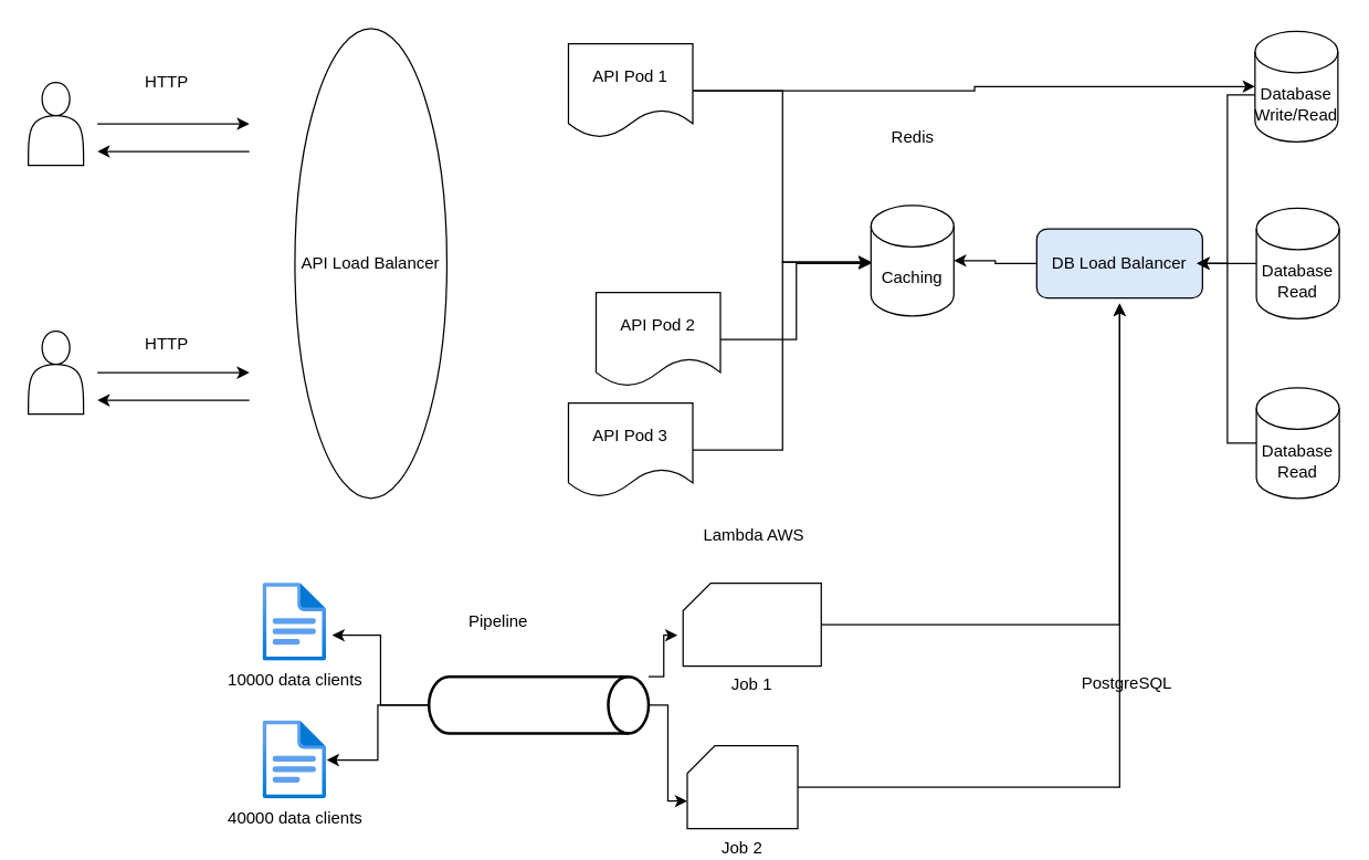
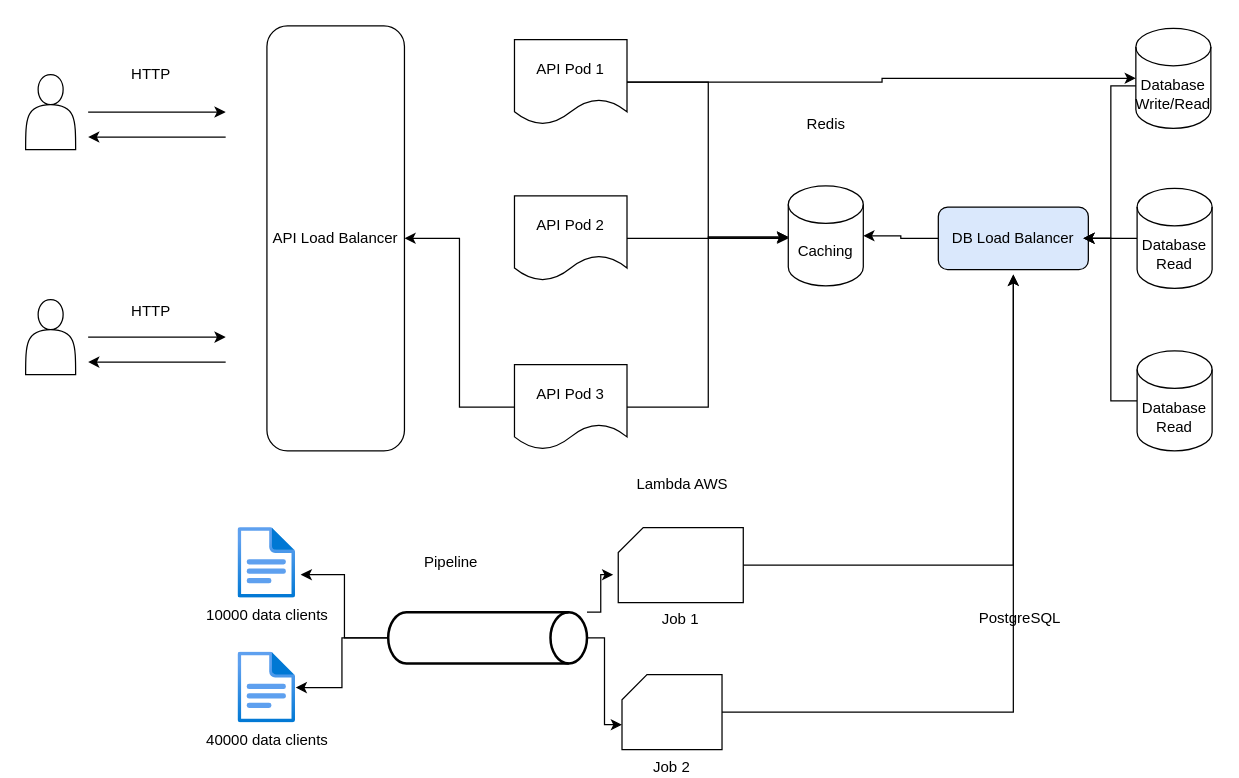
- <mxCell id="4" value="API Load Balancer" style="ellipse;whiteSpace=wrap;html=1;" vertex="1" parent="1"><mxGeometry x="213" y="20" width="110" height="340" as="geometry" /></mxCell>
+ <mxCell id="4" value="API Load Balancer" style="rounded=1;whiteSpace=wrap;html=1;" vertex="1" parent="1"><mxGeometry x="213" y="20" width="110" height="340" as="geometry" /></mxCell>
- <mxCell id="9" value="API Pod 2" style="shape=document;whiteSpace=wrap;html=1;boundedLbl=1;" vertex="1" parent="1"><mxGeometry x="431" y="211" width="90" height="68" as="geometry" /></mxCell>
+ <mxCell id="9" value="API Pod 2" style="shape=document;whiteSpace=wrap;html=1;boundedLbl=1;" vertex="1" parent="1"><mxGeometry x="411" y="156" width="90" height="68" as="geometry" /></mxCell>
+ <mxCell id="10" style="edgeStyle=elbowEdgeStyle;rounded=0;orthogonalLoop=1;jettySize=auto;html=1;entryX=1;entryY=0.5;entryDx=0;entryDy=0;" edge="1" parent="1" source="12" target="4"><mxGeometry relative="1" as="geometry" /></mxCell>
